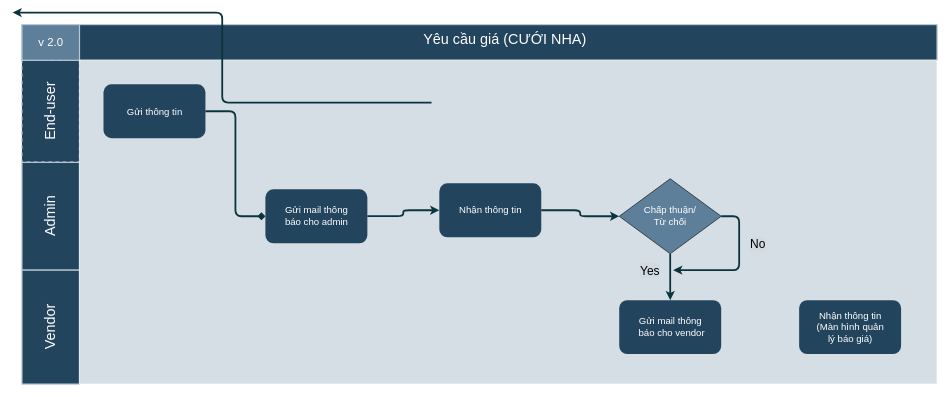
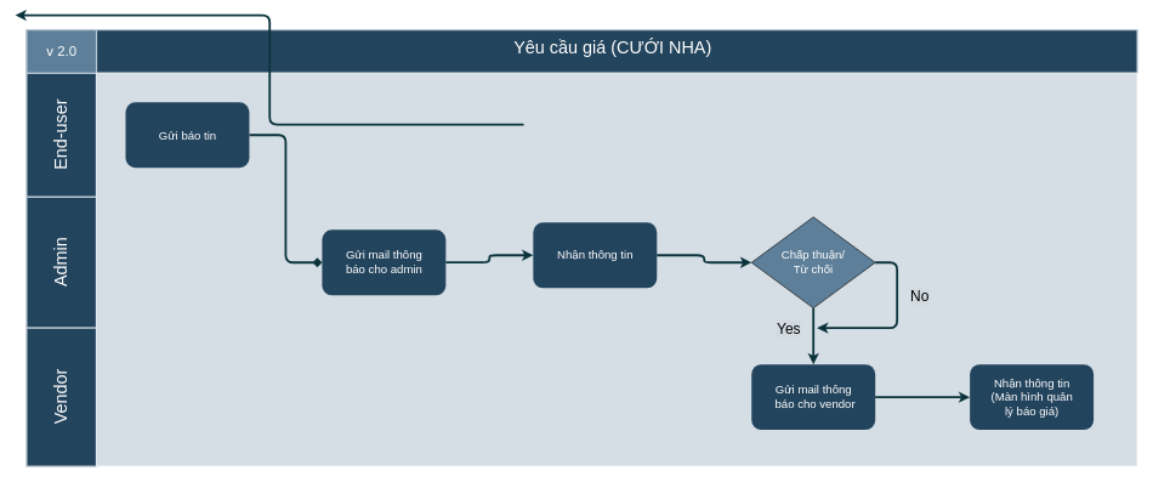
- <mxCell id="3" value="End-user&lt;br&gt;" style="strokeColor=#BAC8D3;fillColor=#23445D;fontSize=24;strokeWidth=2;horizontal=0;fontFamily=Helvetica;html=1;fontColor=#FFFFFF;fontStyle=0;dashed=1;" parent="1" vertex="1"><mxGeometry x="36" y="100" width="96" height="170" as="geometry" /></mxCell>
+ <mxCell id="3" value="End-user&lt;br&gt;" style="strokeColor=#BAC8D3;fillColor=#23445D;fontSize=24;strokeWidth=2;horizontal=0;fontFamily=Helvetica;html=1;fontColor=#FFFFFF;fontStyle=0" parent="1" vertex="1"><mxGeometry x="36" y="100" width="96" height="170" as="geometry" /></mxCell>
- <mxCell id="8" value="&lt;font style=&quot;font-size: 16px;&quot; color=&quot;#ffffff&quot;&gt;Gửi thông tin&lt;/font&gt;" style="rounded=1;fillColor=#23445D;strokeColor=none;strokeWidth=2;fontFamily=Helvetica;html=1;gradientColor=none;" parent="1" vertex="1"><mxGeometry x="172" y="140" width="170" height="90" as="geometry" /></mxCell>
+ <mxCell id="8" value="&lt;font style=&quot;font-size: 16px;&quot; color=&quot;#ffffff&quot;&gt;Gửi báo tin&lt;/font&gt;" style="rounded=1;fillColor=#23445D;strokeColor=none;strokeWidth=2;fontFamily=Helvetica;html=1;gradientColor=none;" parent="1" vertex="1"><mxGeometry x="172" y="140" width="170" height="90" as="geometry" /></mxCell>
+ <mxCell id="13" value="" style="edgeStyle=elbowEdgeStyle;elbow=horizontal;strokeWidth=3;strokeColor=#0C343D;fontFamily=Helvetica;html=1;exitX=1;exitY=0.5;exitDx=0;exitDy=0;entryX=0;entryY=0.5;entryDx=0;entryDy=0;" edge="1" parent="1" source="15" target="17"><mxGeometry x="483.449" y="1370" width="131.973" height="100" as="geometry"><mxPoint x="1182" y="550" as="sourcePoint" /><mxPoint x="1282" y="725" as="targetPoint" /></mxGeometry></mxCell>
